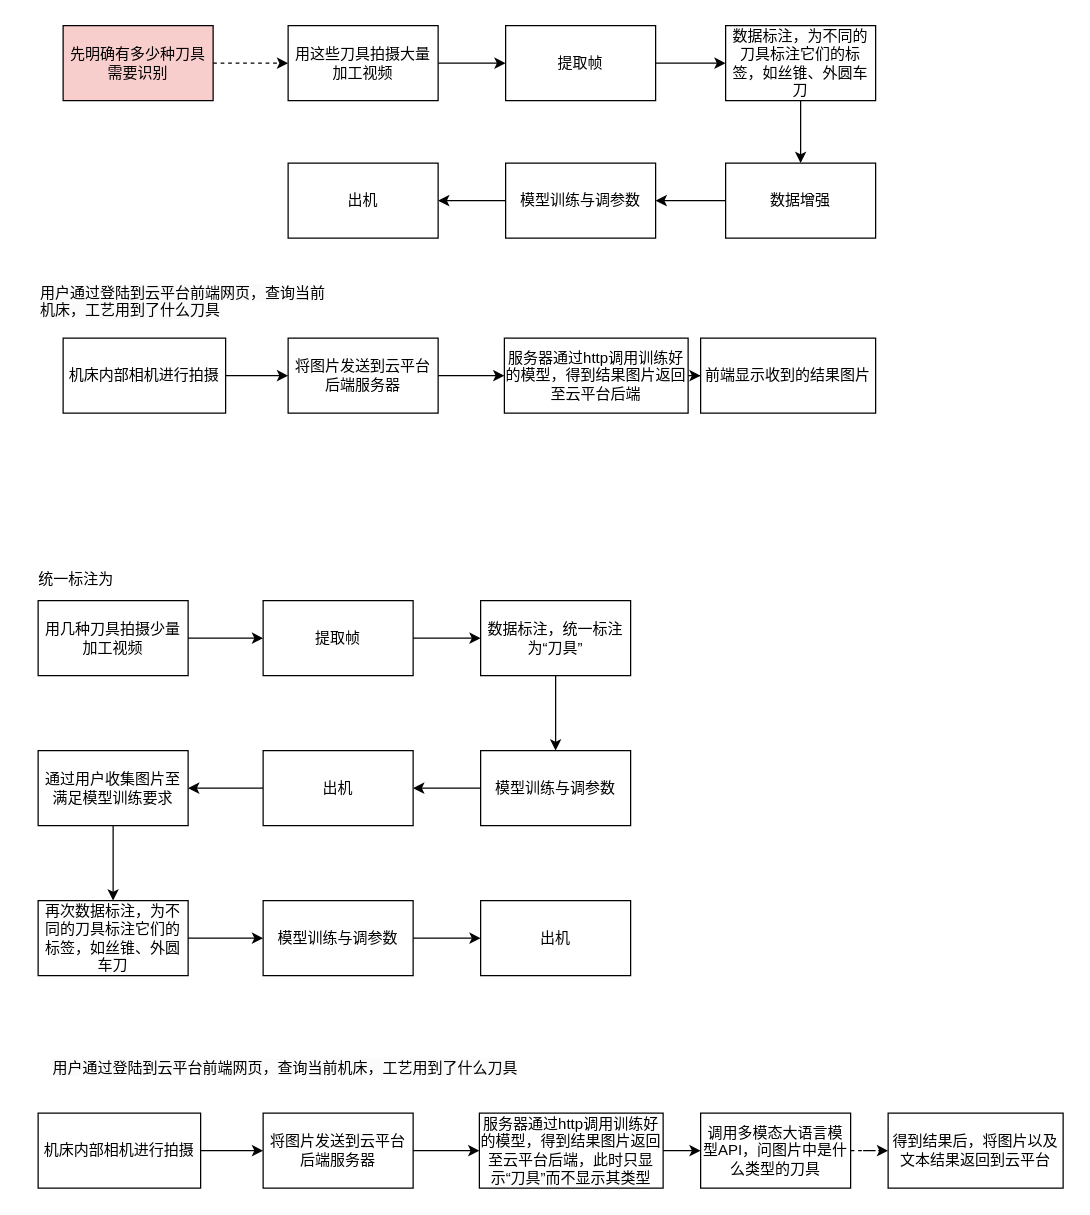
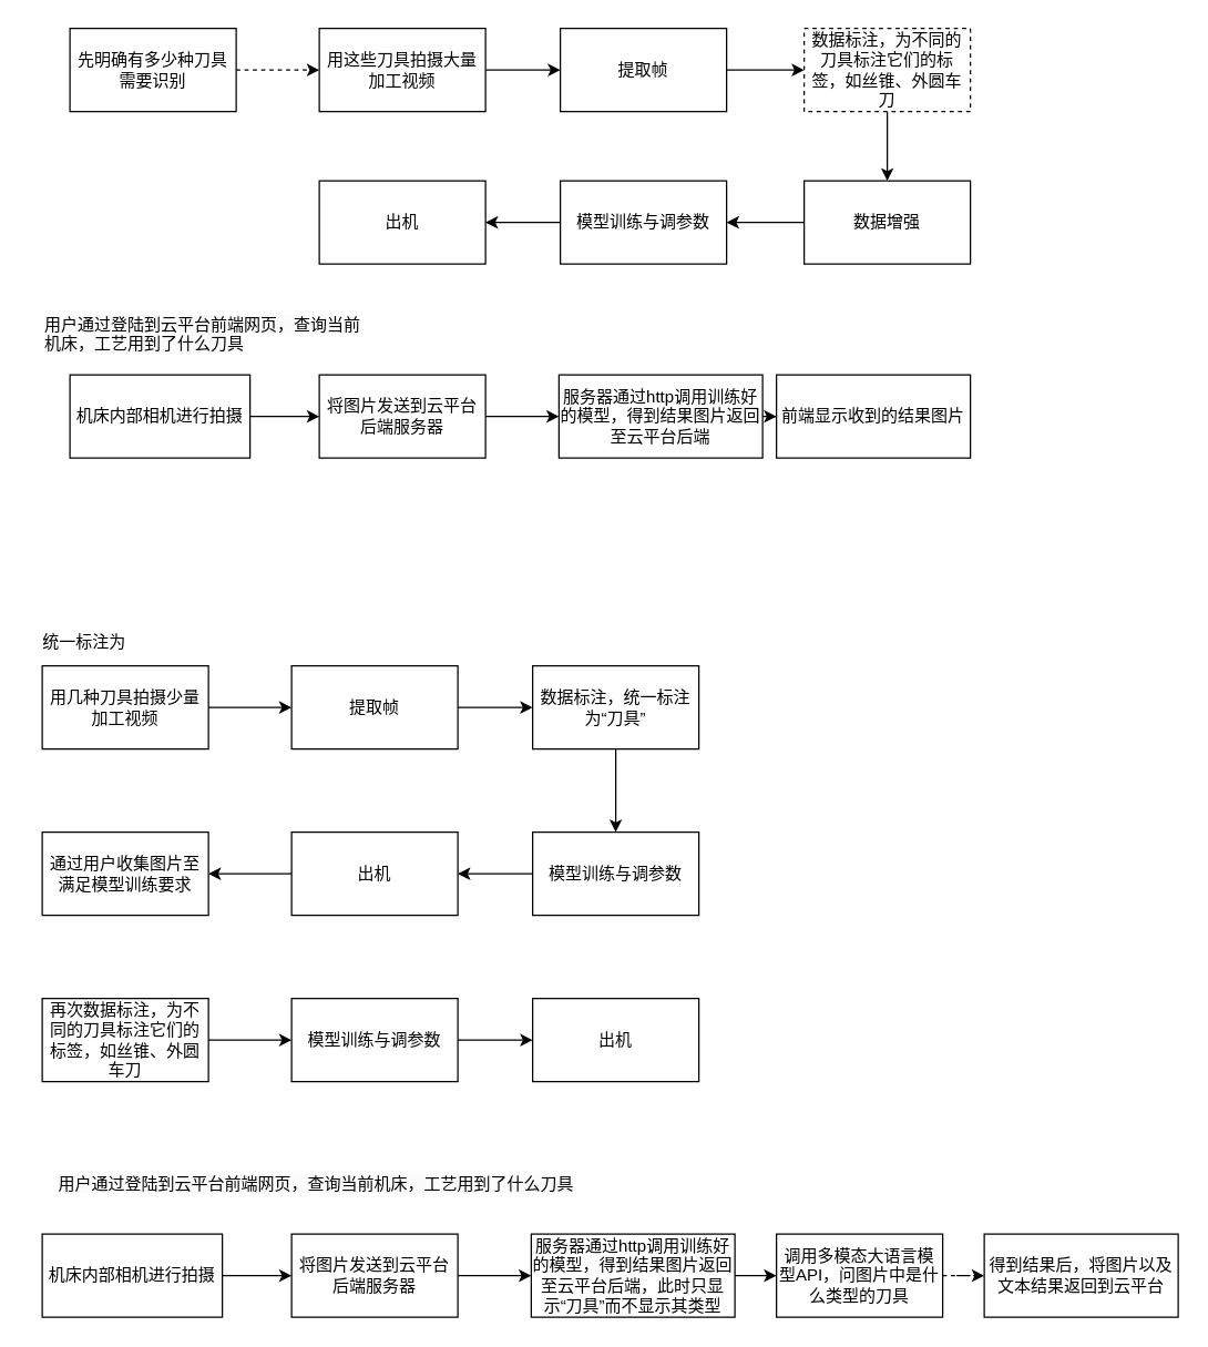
- <mxCell id="18" value="先明确有多少种刀具需要识别" style="rounded=0;whiteSpace=wrap;html=1;fillColor=#f8cecc;" vertex="1" parent="1"><mxGeometry y="20" width="120" height="60" as="geometry" x="50" /></mxCell>
+ <mxCell id="18" value="先明确有多少种刀具需要识别" style="rounded=0;whiteSpace=wrap;html=1;" vertex="1" parent="1"><mxGeometry y="20" width="120" height="60" as="geometry" x="50" /></mxCell>
- <mxCell id="7" value="数据标注，为不同的刀具标注它们的标签，如丝锥、外圆车刀" style="rounded=0;whiteSpace=wrap;html=1;" vertex="1" parent="1"><mxGeometry x="580" y="20" width="120" height="60" as="geometry" /></mxCell>
+ <mxCell id="7" value="数据标注，为不同的刀具标注它们的标签，如丝锥、外圆车刀" style="rounded=0;whiteSpace=wrap;html=1;dashed=1;" vertex="1" parent="1"><mxGeometry x="580" y="20" width="120" height="60" as="geometry" /></mxCell>
- <mxCell id="35" value="" style="edgeStyle=orthogonalEdgeStyle;rounded=0;orthogonalLoop=1;jettySize=auto;html=1;" edge="1" parent="1" source="36" target="38"><mxGeometry relative="1" as="geometry" /></mxCell>
